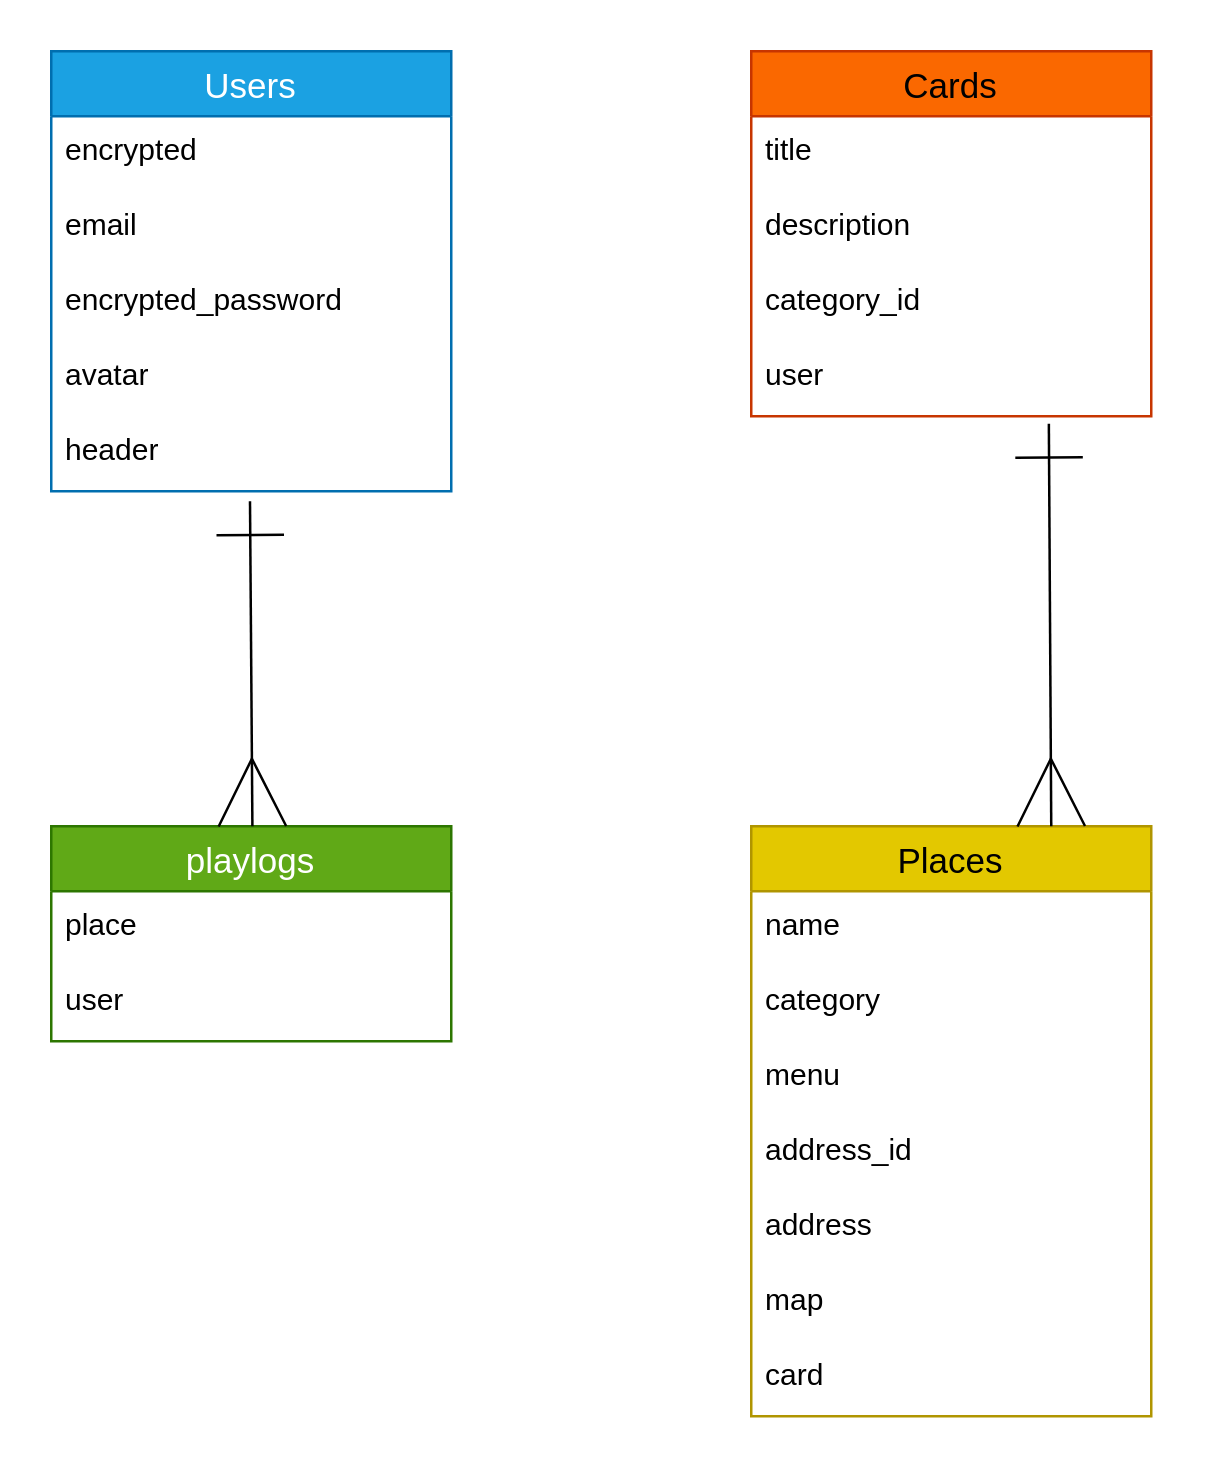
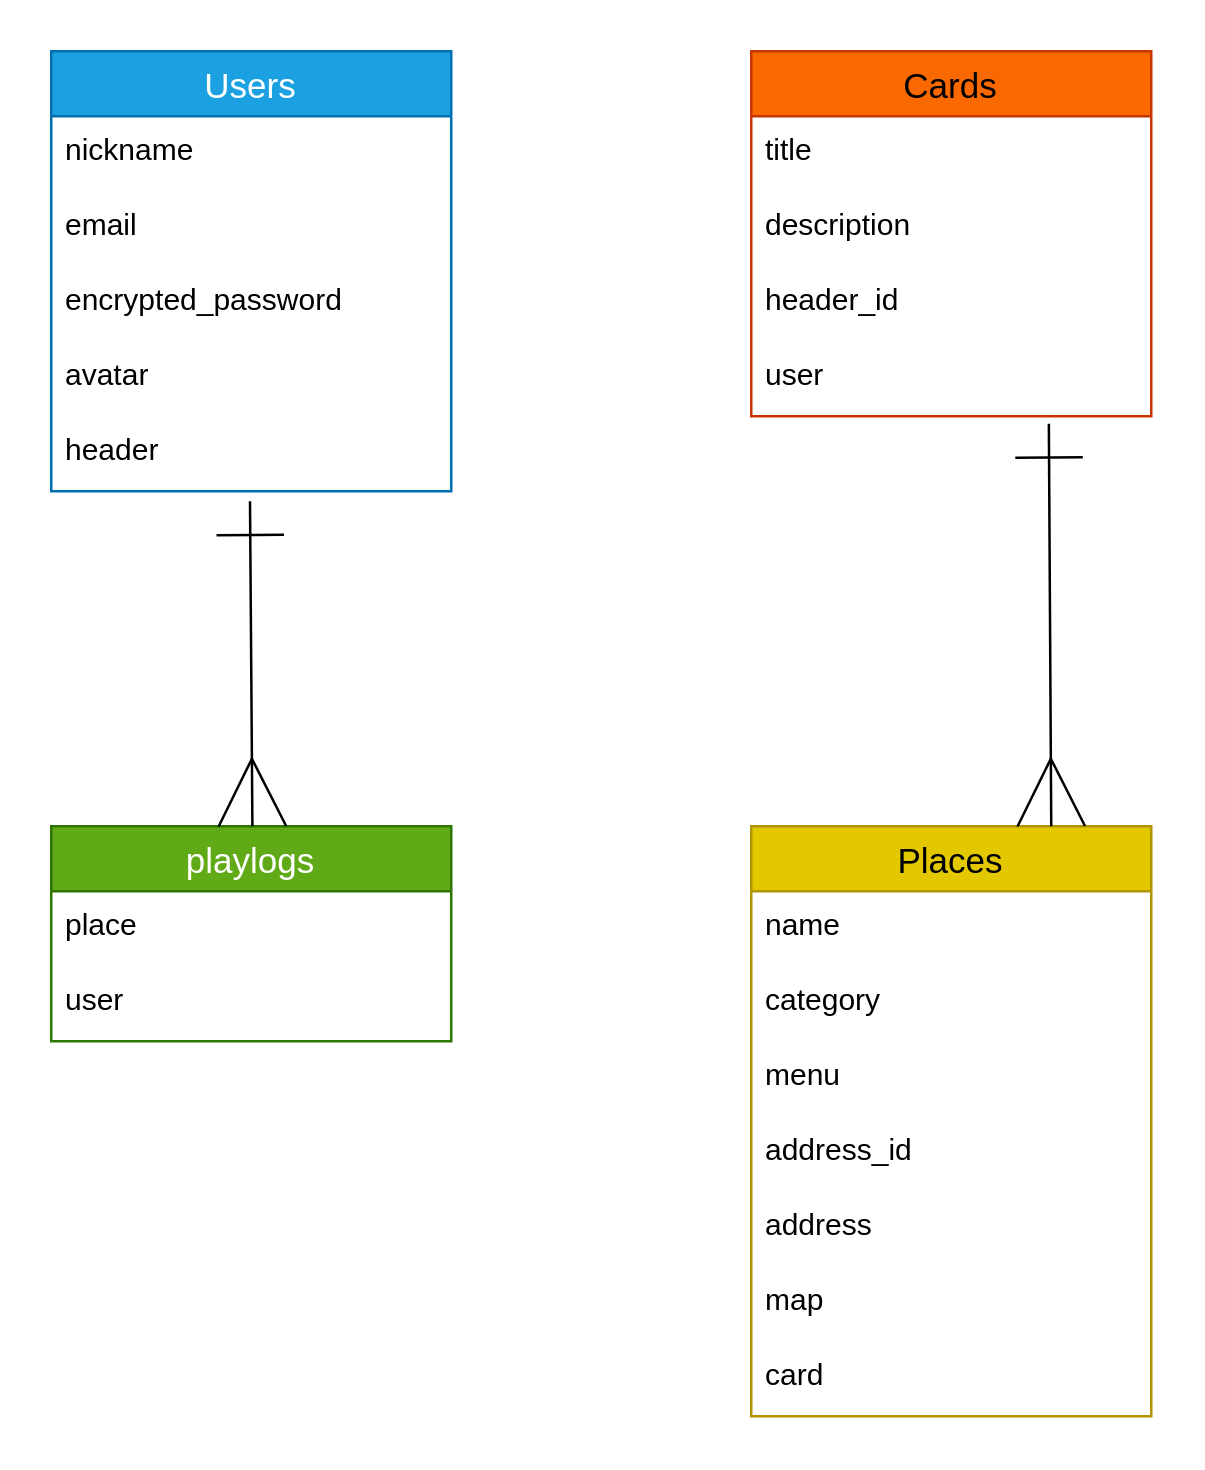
- <mxCell id="3" value="encrypted" style="text;strokeColor=none;fillColor=none;spacingLeft=4;spacingRight=4;overflow=hidden;rotatable=0;points=[[0,0.5],[1,0.5]];portConstraint=eastwest;fontSize=12;" parent="2" vertex="1"><mxGeometry y="26" width="160" height="30" as="geometry" /></mxCell>
+ <mxCell id="3" value="nickname" style="text;strokeColor=none;fillColor=none;spacingLeft=4;spacingRight=4;overflow=hidden;rotatable=0;points=[[0,0.5],[1,0.5]];portConstraint=eastwest;fontSize=12;" parent="2" vertex="1"><mxGeometry y="26" width="160" height="30" as="geometry" /></mxCell>
- <mxCell id="11" value="category_id" style="text;strokeColor=none;fillColor=none;spacingLeft=4;spacingRight=4;overflow=hidden;rotatable=0;points=[[0,0.5],[1,0.5]];portConstraint=eastwest;fontSize=12;" parent="8" vertex="1"><mxGeometry y="86" width="160" height="30" as="geometry" /></mxCell>
+ <mxCell id="11" value="header_id" style="text;strokeColor=none;fillColor=none;spacingLeft=4;spacingRight=4;overflow=hidden;rotatable=0;points=[[0,0.5],[1,0.5]];portConstraint=eastwest;fontSize=12;" parent="8" vertex="1"><mxGeometry y="86" width="160" height="30" as="geometry" /></mxCell>
